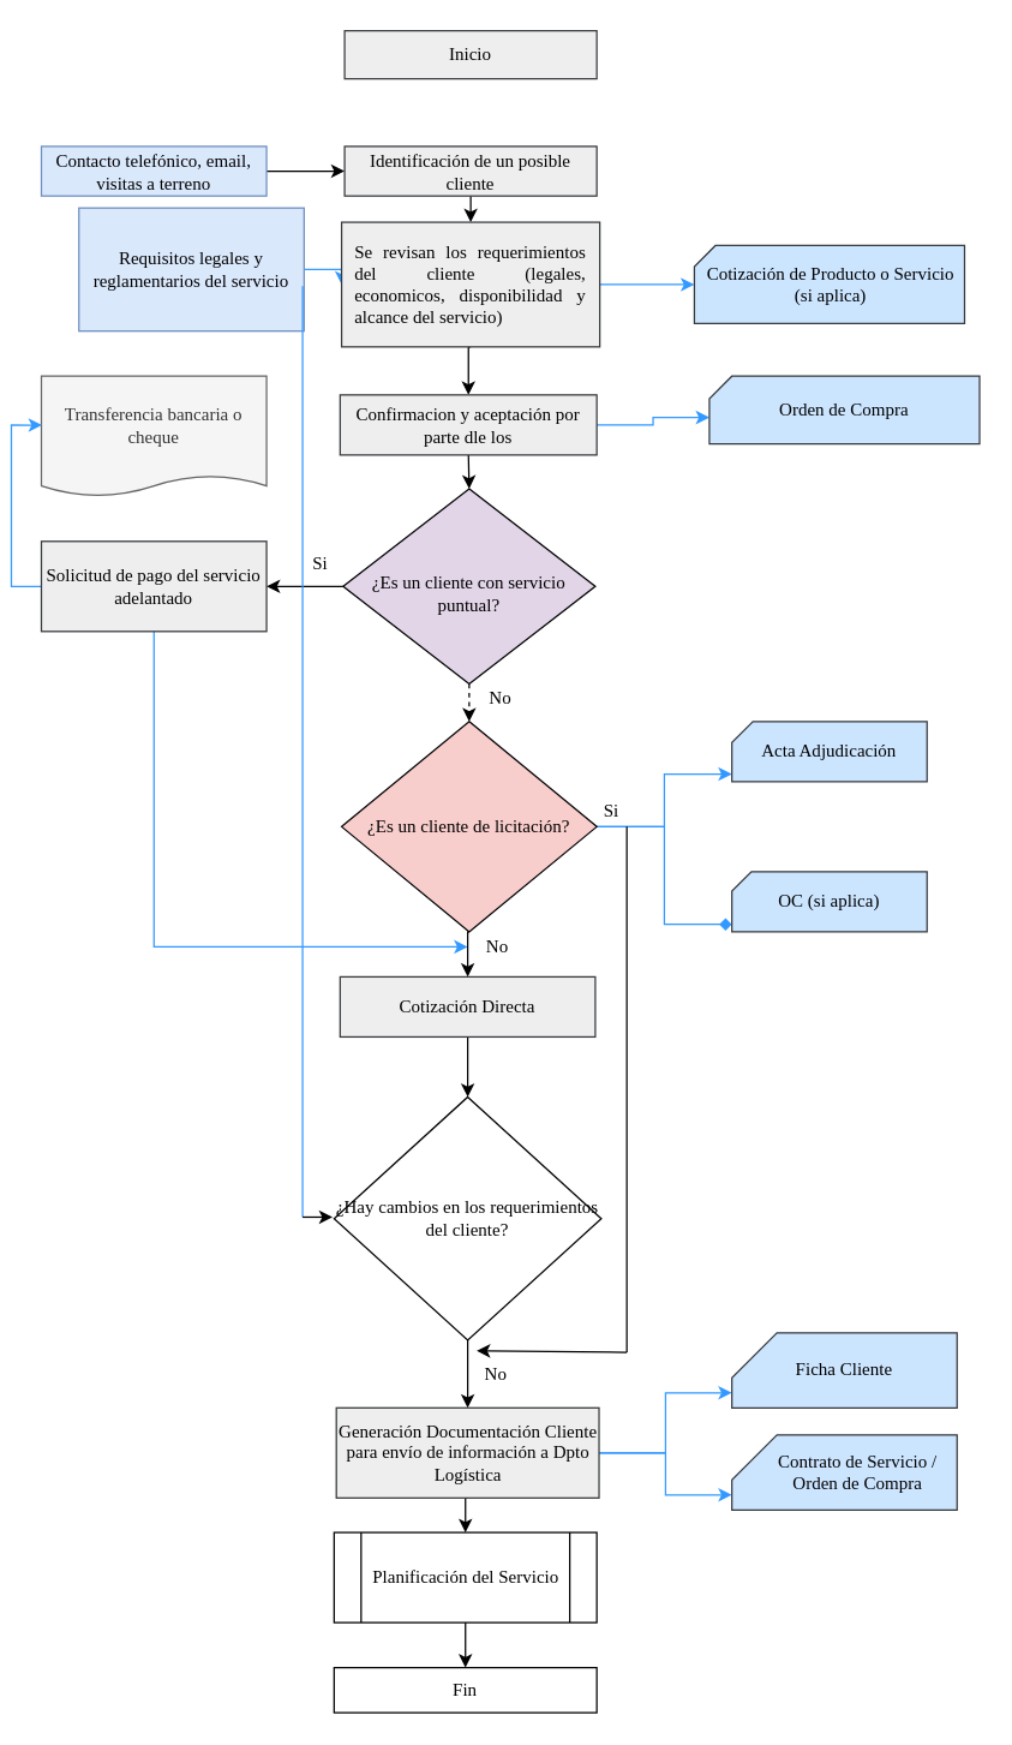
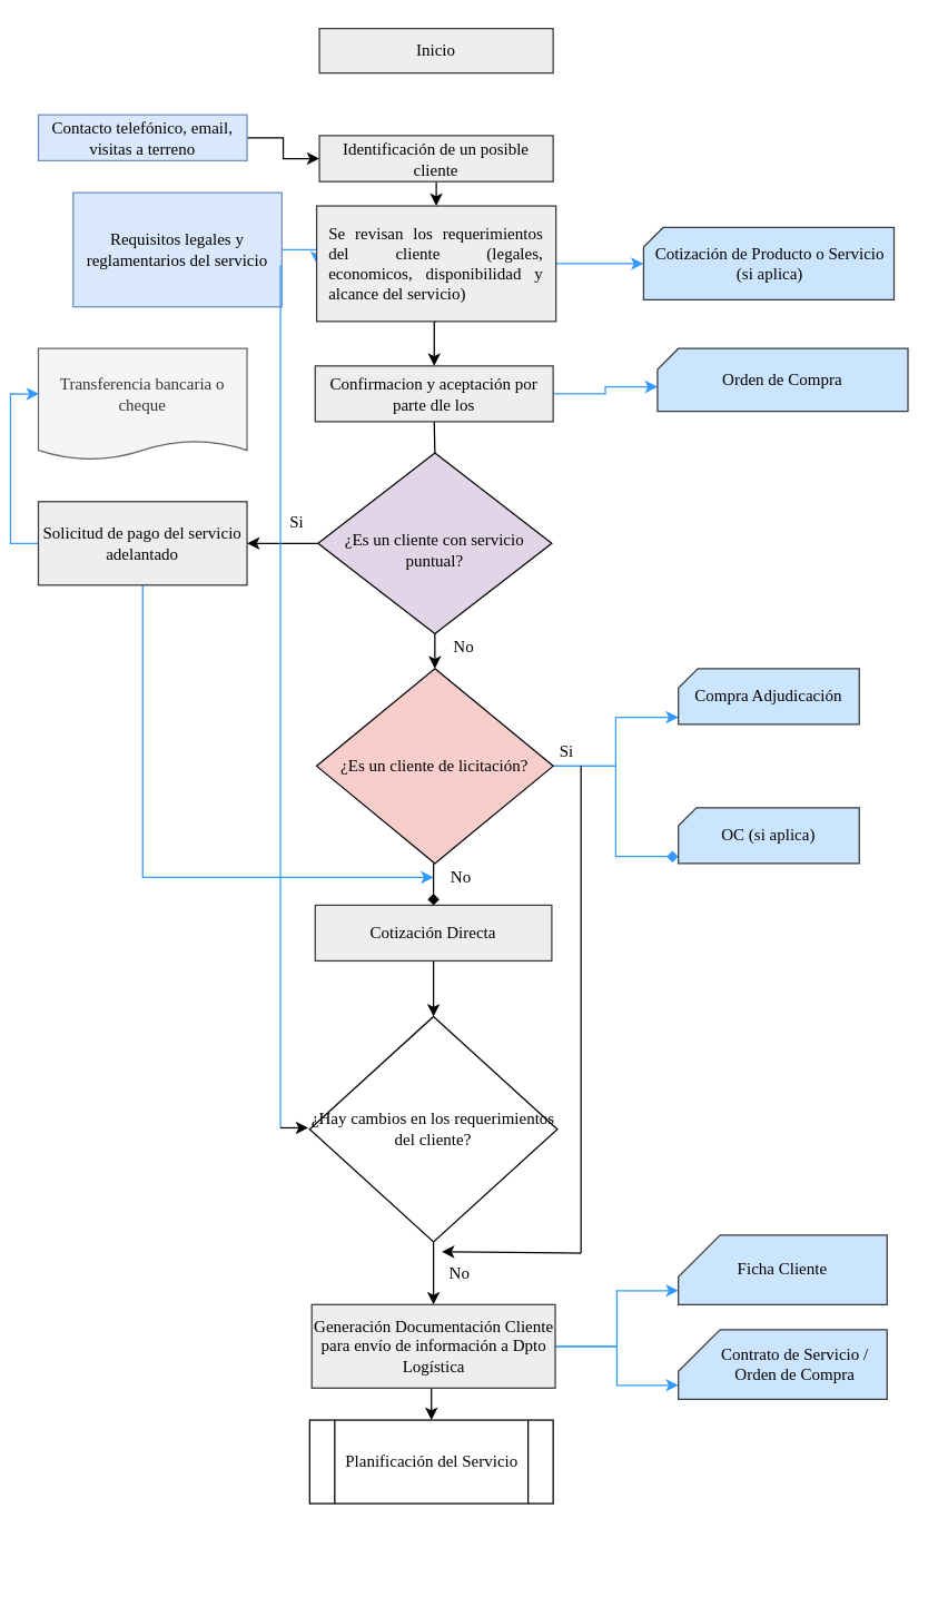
- <mxCell id="3" value="Contacto telefónico, email, visitas a terreno" style="rounded=0;whiteSpace=wrap;html=1;fillColor=#dae8fc;strokeColor=#6c8ebf;gradientColor=none;fontFamily=Tahoma;" vertex="1" parent="1"><mxGeometry x="20" y="97" width="150" height="33" as="geometry" /></mxCell>
+ <mxCell id="3" value="Contacto telefónico, email, visitas a terreno" style="rounded=0;whiteSpace=wrap;html=1;fillColor=#dae8fc;strokeColor=#6c8ebf;gradientColor=none;fontFamily=Tahoma;" vertex="1" parent="1"><mxGeometry x="20" y="82" width="150" height="33" as="geometry" /></mxCell>
- <mxCell id="16" style="edgeStyle=orthogonalEdgeStyle;rounded=0;orthogonalLoop=1;jettySize=auto;html=1;exitX=0.5;exitY=1;exitDx=0;exitDy=0;entryX=0.5;entryY=0;entryDx=0;entryDy=0;fontFamily=Tahoma;" edge="1" parent="1" source="18" target="21"><mxGeometry relative="1" as="geometry" /></mxCell>
+ <mxCell id="16" style="edgeStyle=orthogonalEdgeStyle;rounded=0;orthogonalLoop=1;jettySize=auto;html=1;exitX=0.5;exitY=1;exitDx=0;exitDy=0;entryX=0.5;entryY=0;entryDx=0;entryDy=0;fontFamily=Tahoma;endArrow=none;" edge="1" parent="1" source="18" target="21"><mxGeometry relative="1" as="geometry" /></mxCell>
- <mxCell id="19" style="edgeStyle=orthogonalEdgeStyle;rounded=0;orthogonalLoop=1;jettySize=auto;html=1;exitX=0.5;exitY=1;exitDx=0;exitDy=0;entryX=0.5;entryY=0;entryDx=0;entryDy=0;fontFamily=Tahoma;dashed=1;" edge="1" parent="1" source="21" target="25"><mxGeometry relative="1" as="geometry" /></mxCell>
+ <mxCell id="19" style="edgeStyle=orthogonalEdgeStyle;rounded=0;orthogonalLoop=1;jettySize=auto;html=1;exitX=0.5;exitY=1;exitDx=0;exitDy=0;entryX=0.5;entryY=0;entryDx=0;entryDy=0;fontFamily=Tahoma;" edge="1" parent="1" source="21" target="25"><mxGeometry relative="1" as="geometry" /></mxCell>
- <mxCell id="38" value="Acta Adjudicación" style="shape=card;whiteSpace=wrap;html=1;size=14;fillColor=#cce5ff;strokeColor=#36393d;fontFamily=Tahoma;" vertex="1" parent="1"><mxGeometry x="480" y="480" width="130" height="40" as="geometry" /></mxCell>
+ <mxCell id="38" value="Compra Adjudicación" style="shape=card;whiteSpace=wrap;html=1;size=14;fillColor=#cce5ff;strokeColor=#36393d;fontFamily=Tahoma;" vertex="1" parent="1"><mxGeometry x="480" y="480" width="130" height="40" as="geometry" /></mxCell>
- <mxCell id="22" style="edgeStyle=orthogonalEdgeStyle;rounded=0;orthogonalLoop=1;jettySize=auto;html=1;exitX=0.5;exitY=1;exitDx=0;exitDy=0;entryX=0.5;entryY=0;entryDx=0;entryDy=0;fontFamily=Tahoma;" edge="1" parent="1" source="25" target="35"><mxGeometry relative="1" as="geometry" /></mxCell>
+ <mxCell id="22" style="edgeStyle=orthogonalEdgeStyle;rounded=0;orthogonalLoop=1;jettySize=auto;html=1;exitX=0.5;exitY=1;exitDx=0;exitDy=0;entryX=0.5;entryY=0;entryDx=0;entryDy=0;fontFamily=Tahoma;endArrow=diamond;" edge="1" parent="1" source="25" target="35"><mxGeometry relative="1" as="geometry" /></mxCell>
- <mxCell id="32" style="edgeStyle=orthogonalEdgeStyle;rounded=0;orthogonalLoop=1;jettySize=auto;html=1;exitX=0.5;exitY=1;exitDx=0;exitDy=0;entryX=0.5;entryY=0;entryDx=0;entryDy=0;fontFamily=Tahoma;" edge="1" parent="1" source="33" target="44"><mxGeometry relative="1" as="geometry" /></mxCell>
- <mxCell id="44" value="Fin" style="rounded=0;whiteSpace=wrap;html=1;fontFamily=Tahoma;" vertex="1" parent="1"><mxGeometry x="215" y="1110" width="175" height="30" as="geometry" /></mxCell>
